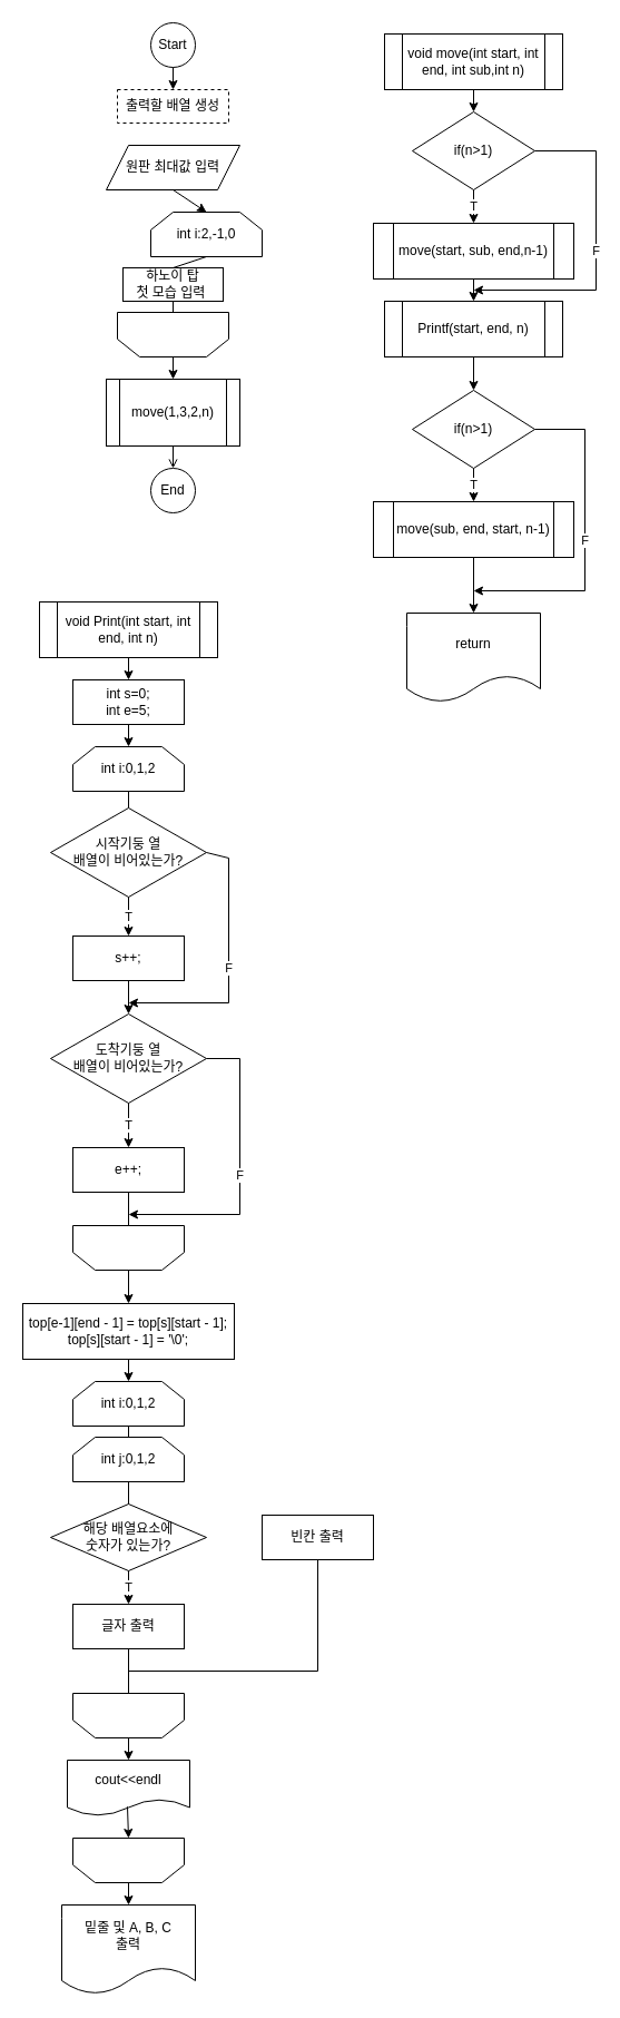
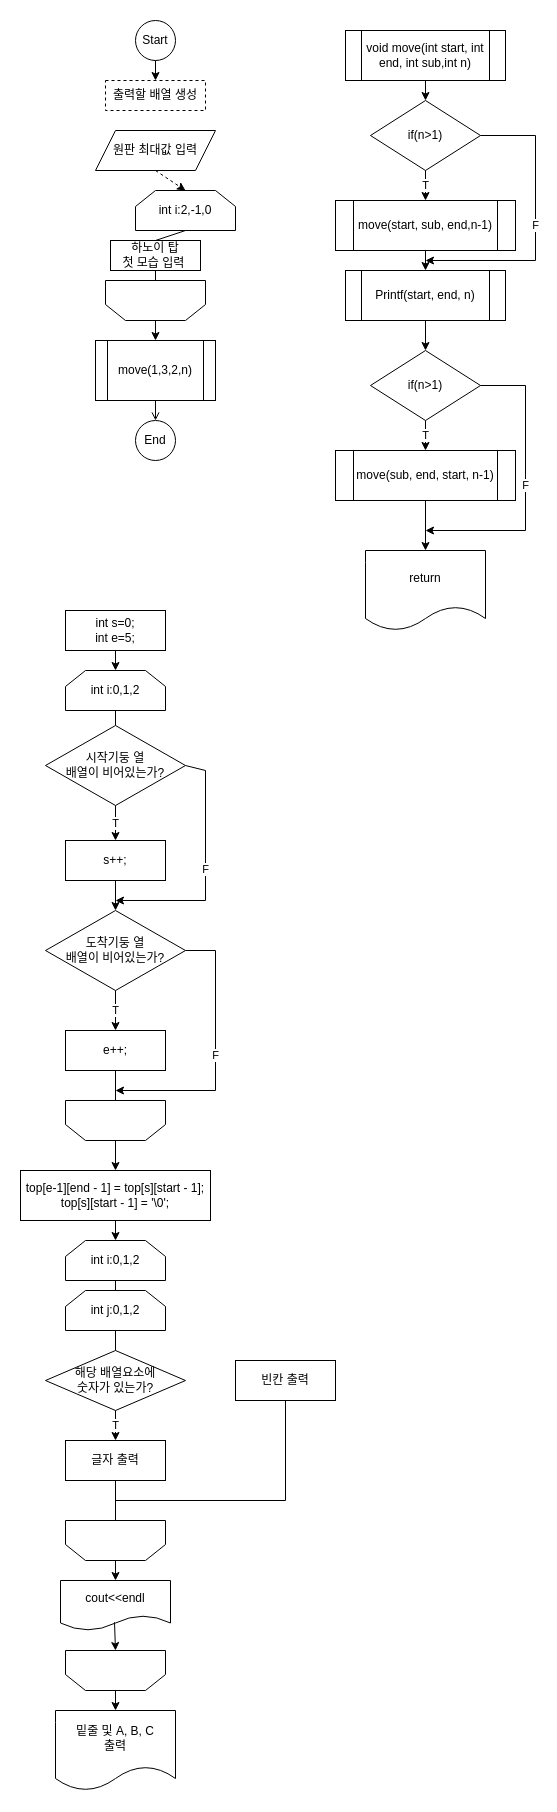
- <mxCell id="11" value="" style="endArrow=classic;html=1;rounded=0;exitX=0.5;exitY=1;exitDx=0;exitDy=0;entryX=0.5;entryY=0;entryDx=0;entryDy=0;" edge="1" parent="1" source="4" target="5"><mxGeometry width="50" height="50" relative="1" as="geometry"><mxPoint x="175" y="80" as="sourcePoint" /><mxPoint x="175" y="100" as="targetPoint" /></mxGeometry></mxCell>
+ <mxCell id="11" value="" style="endArrow=classic;html=1;rounded=0;exitX=0.5;exitY=1;exitDx=0;exitDy=0;entryX=0.5;entryY=0;entryDx=0;entryDy=0;dashed=1;" edge="1" parent="1" source="4" target="5"><mxGeometry width="50" height="50" relative="1" as="geometry"><mxPoint x="175" y="80" as="sourcePoint" /><mxPoint x="175" y="100" as="targetPoint" /></mxGeometry></mxCell>
- <mxCell id="31" value="void Print(int start, int end, int n)" style="shape=process;whiteSpace=wrap;html=1;backgroundOutline=1;" vertex="1" parent="1"><mxGeometry x="35" y="540" width="160" height="50" as="geometry" /></mxCell>
- <mxCell id="41" value="" style="endArrow=classic;html=1;rounded=0;exitX=0.5;exitY=1;exitDx=0;exitDy=0;entryX=0.5;entryY=0;entryDx=0;entryDy=0;" edge="1" parent="1" source="31" target="32"><mxGeometry width="50" height="50" relative="1" as="geometry"><mxPoint x="-135" y="930" as="sourcePoint" /><mxPoint x="-85" y="880" as="targetPoint" /></mxGeometry></mxCell>
